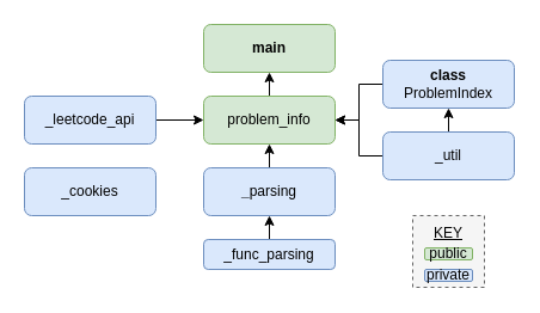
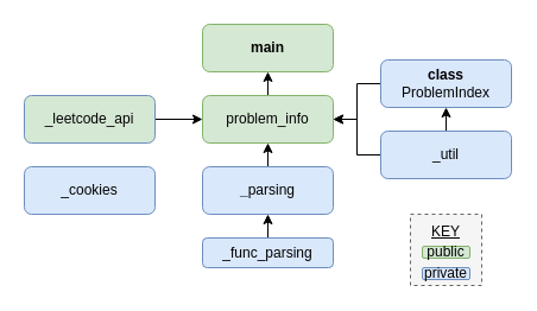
- <mxCell id="14" value="&lt;span&gt;_leetcode_api&lt;/span&gt;" style="rounded=1;whiteSpace=wrap;html=1;fontStyle=0;fillColor=#dae8fc;strokeColor=#6c8ebf;" vertex="1" parent="1"><mxGeometry x="20" y="80" width="110" height="40" as="geometry" /></mxCell>
+ <mxCell id="14" value="&lt;span&gt;_leetcode_api&lt;/span&gt;" style="rounded=1;whiteSpace=wrap;html=1;fontStyle=0;fillColor=#d5e8d4;strokeColor=#6c8ebf;" vertex="1" parent="1"><mxGeometry x="20" y="80" width="110" height="40" as="geometry" /></mxCell>
